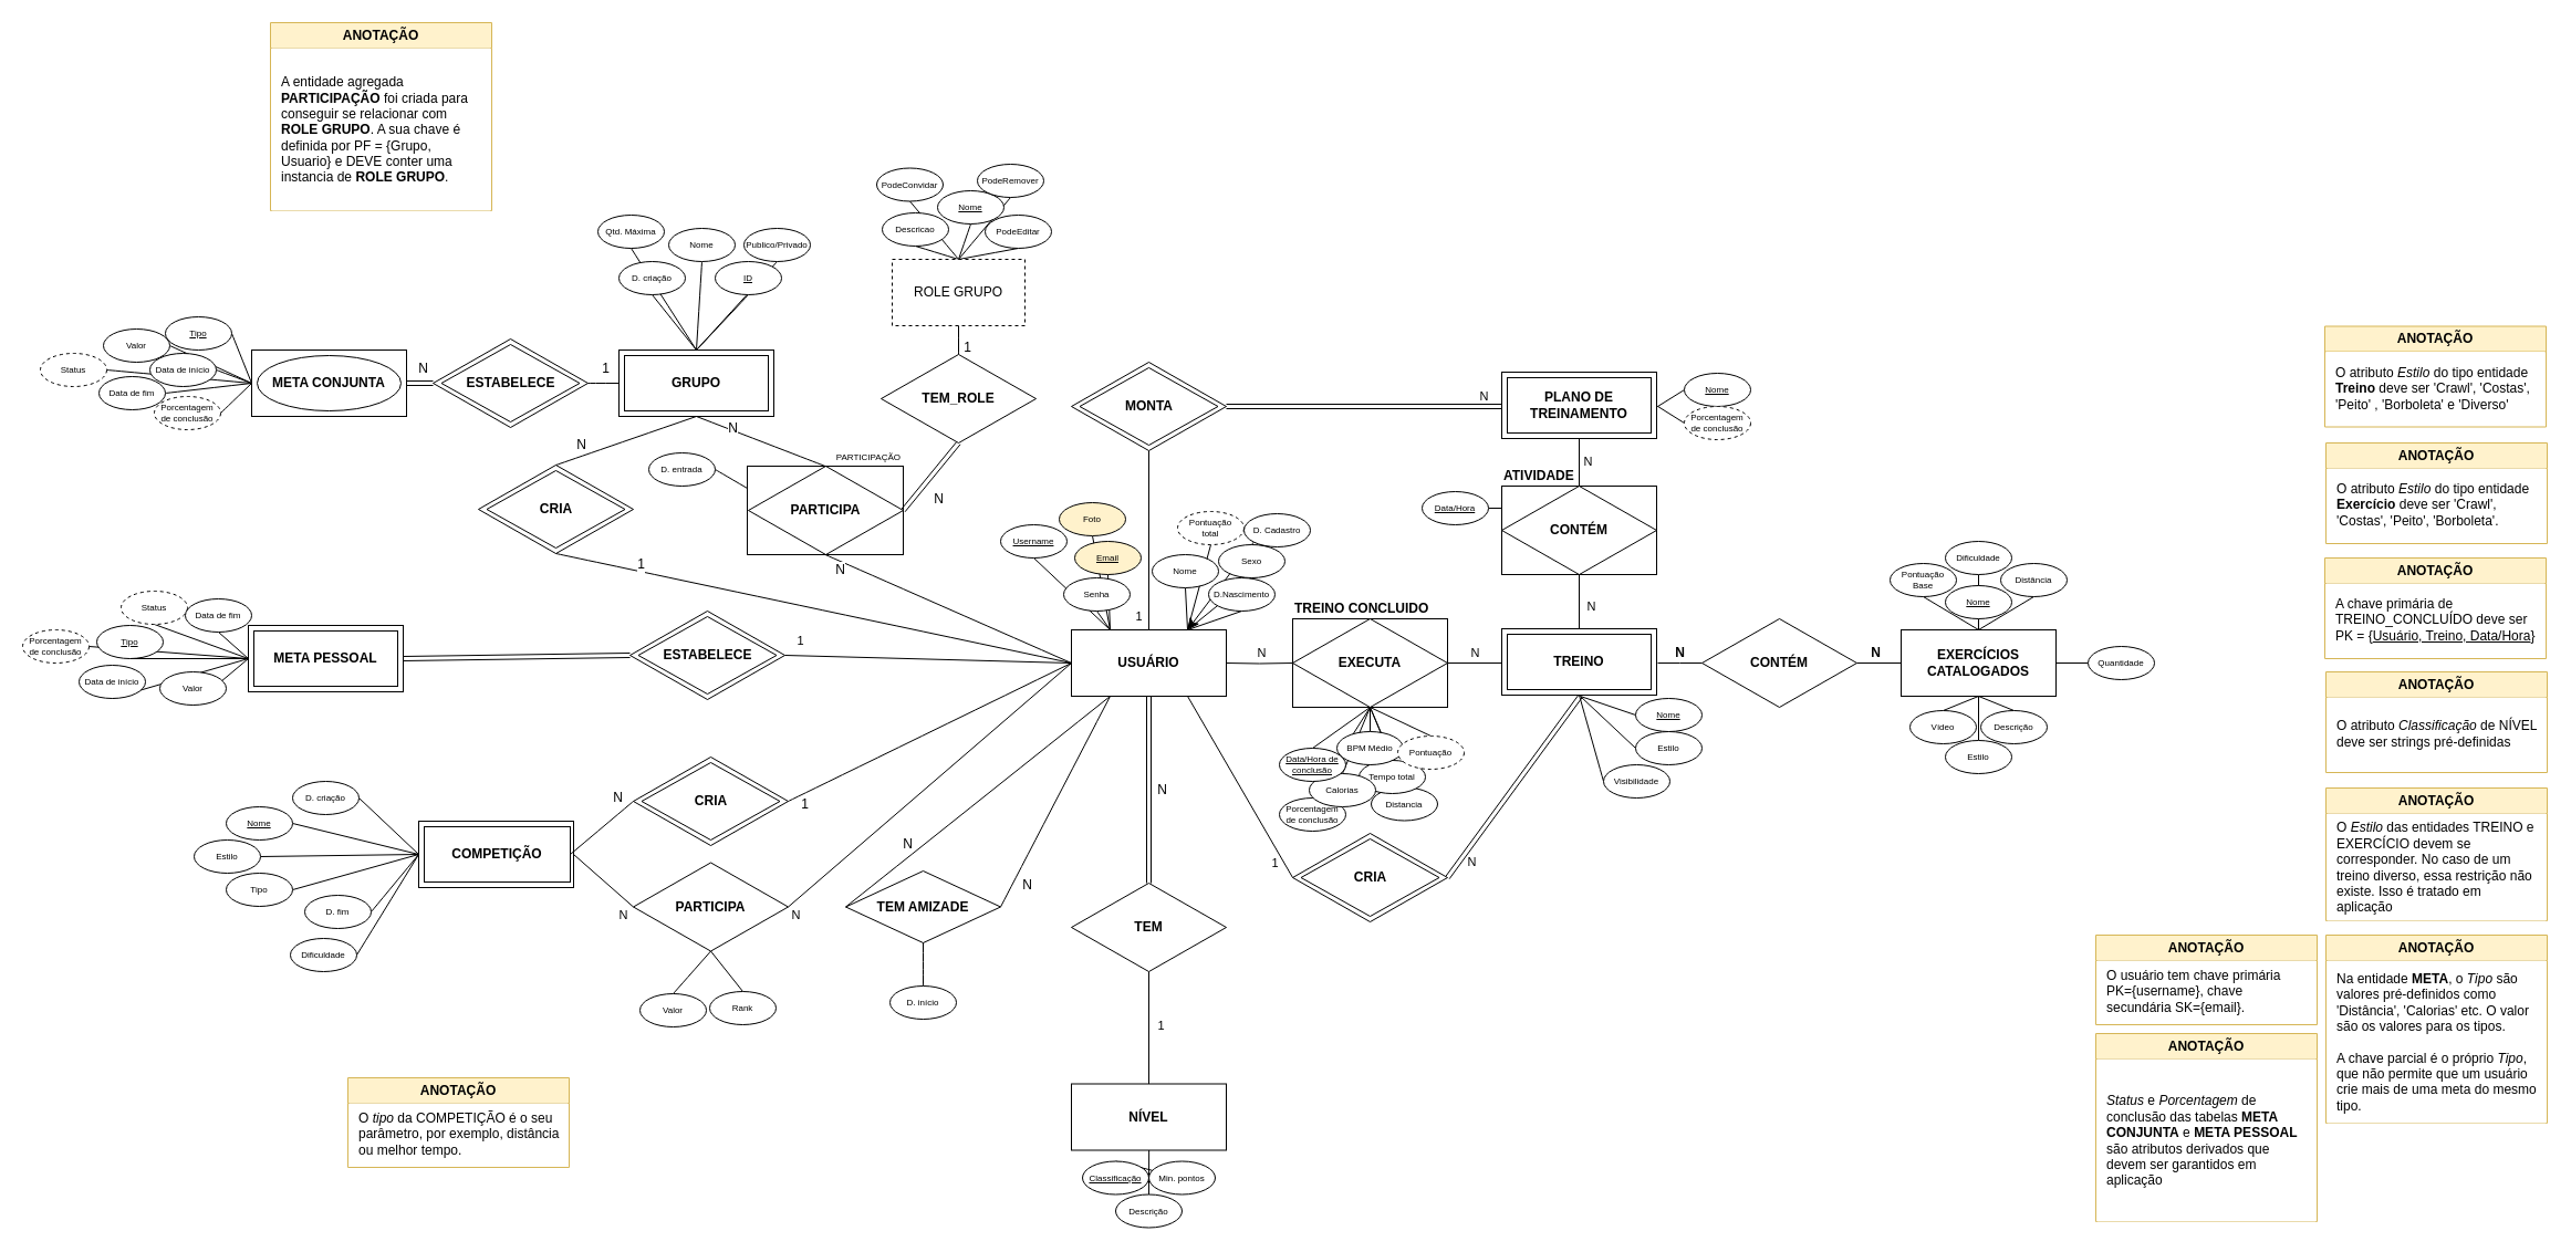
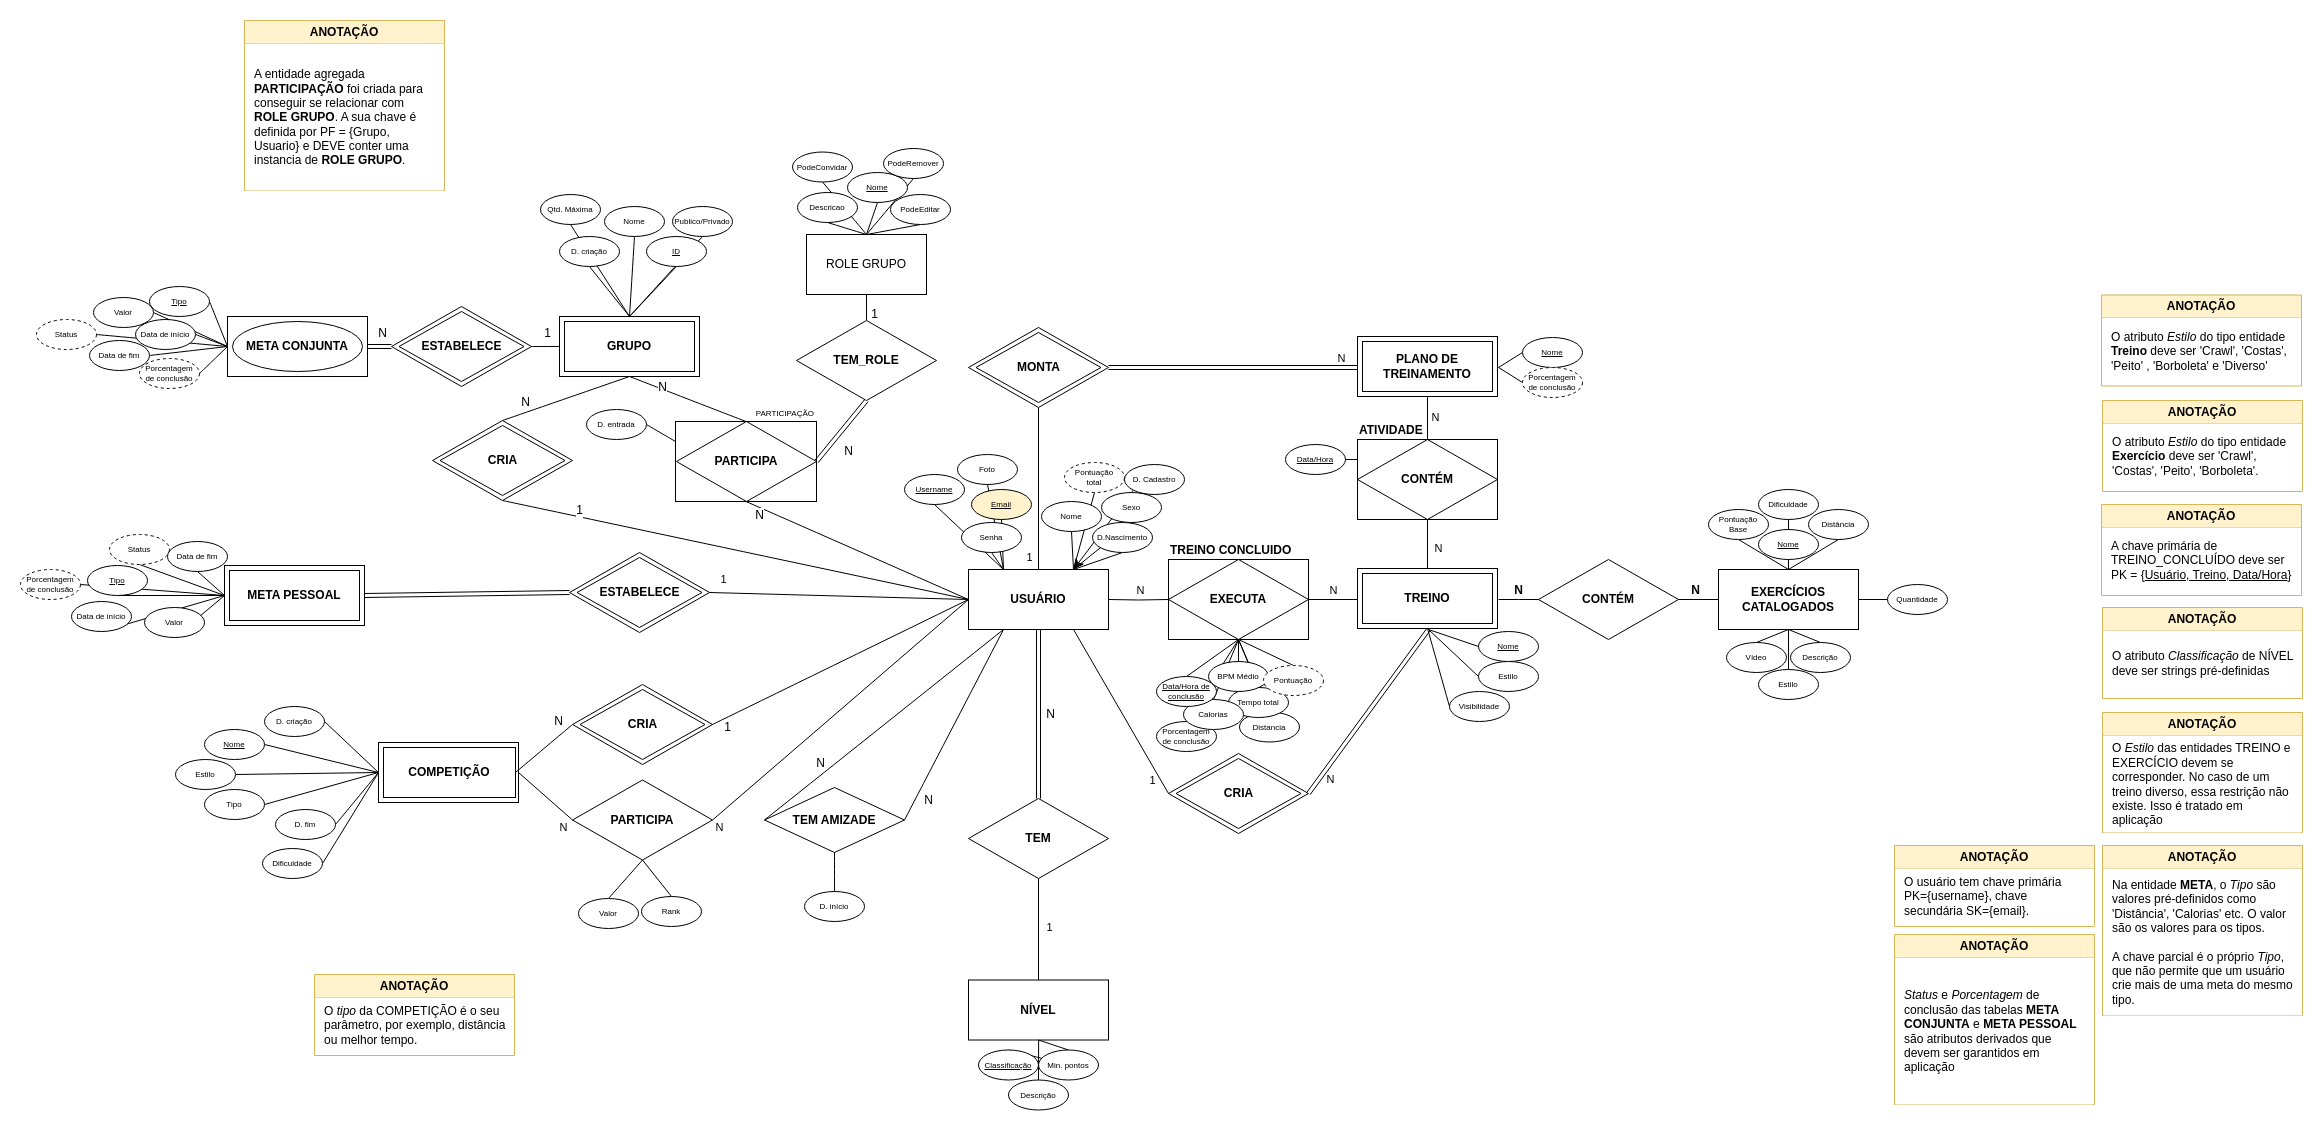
- <mxCell id="249" value="ROLE GRUPO" style="rounded=0;whiteSpace=wrap;html=1;dashed=1;" parent="1" vertex="1"><mxGeometry x="806" y="234" width="120" height="60" as="geometry" /></mxCell>
+ <mxCell id="249" value="ROLE GRUPO" style="rounded=0;whiteSpace=wrap;html=1;" parent="1" vertex="1"><mxGeometry x="806" y="234" width="120" height="60" as="geometry" /></mxCell>
- <mxCell id="131" value="Foto" style="ellipse;whiteSpace=wrap;html=1;fontSize=8;fillColor=#fff2cc;" parent="1" vertex="1"><mxGeometry x="957" y="454" width="60" height="30" as="geometry" /></mxCell>
+ <mxCell id="131" value="Foto" style="ellipse;whiteSpace=wrap;html=1;fontSize=8;" parent="1" vertex="1"><mxGeometry x="957" y="454" width="60" height="30" as="geometry" /></mxCell>
+ <mxCell id="108" style="rounded=0;orthogonalLoop=1;jettySize=auto;html=1;exitX=0.5;exitY=0;exitDx=0;exitDy=0;entryX=0.5;entryY=1;entryDx=0;entryDy=0;endArrow=none;startFill=0;" parent="1" source="109" target="31" edge="1"><mxGeometry relative="1" as="geometry" /></mxCell>
